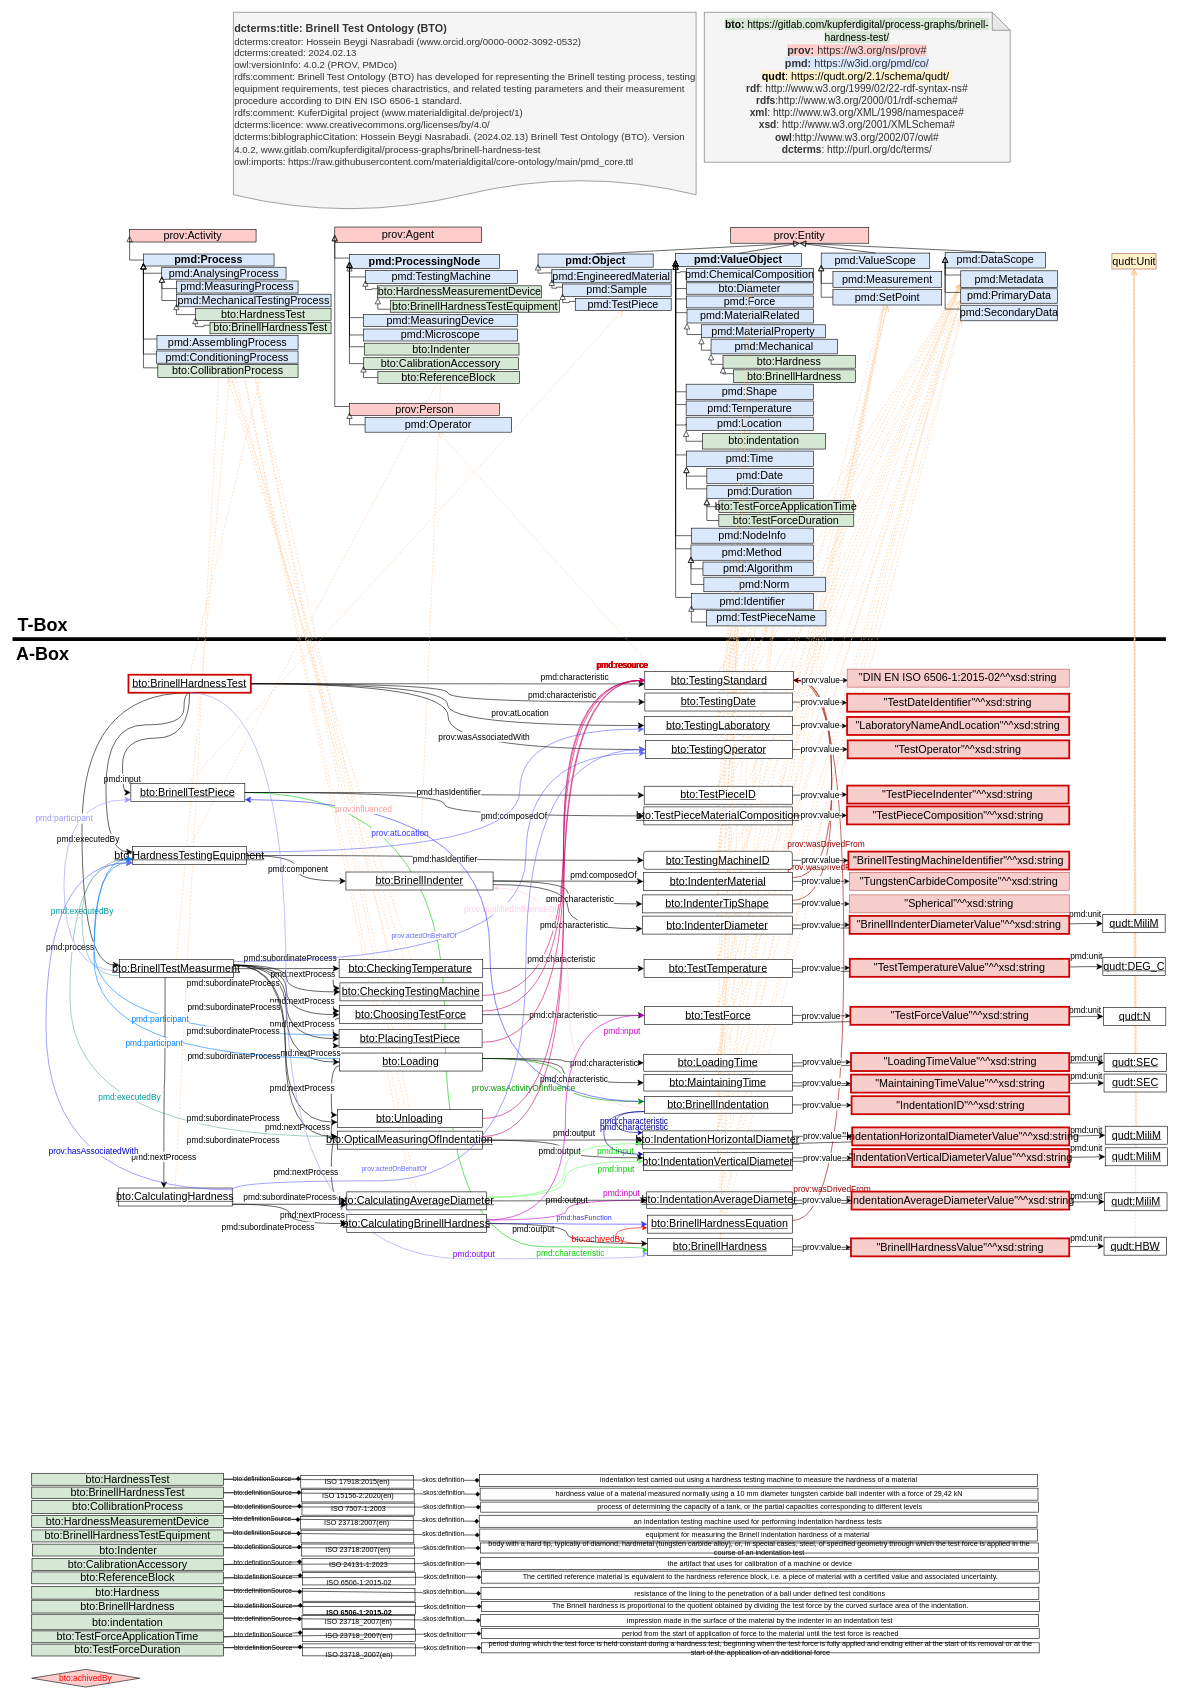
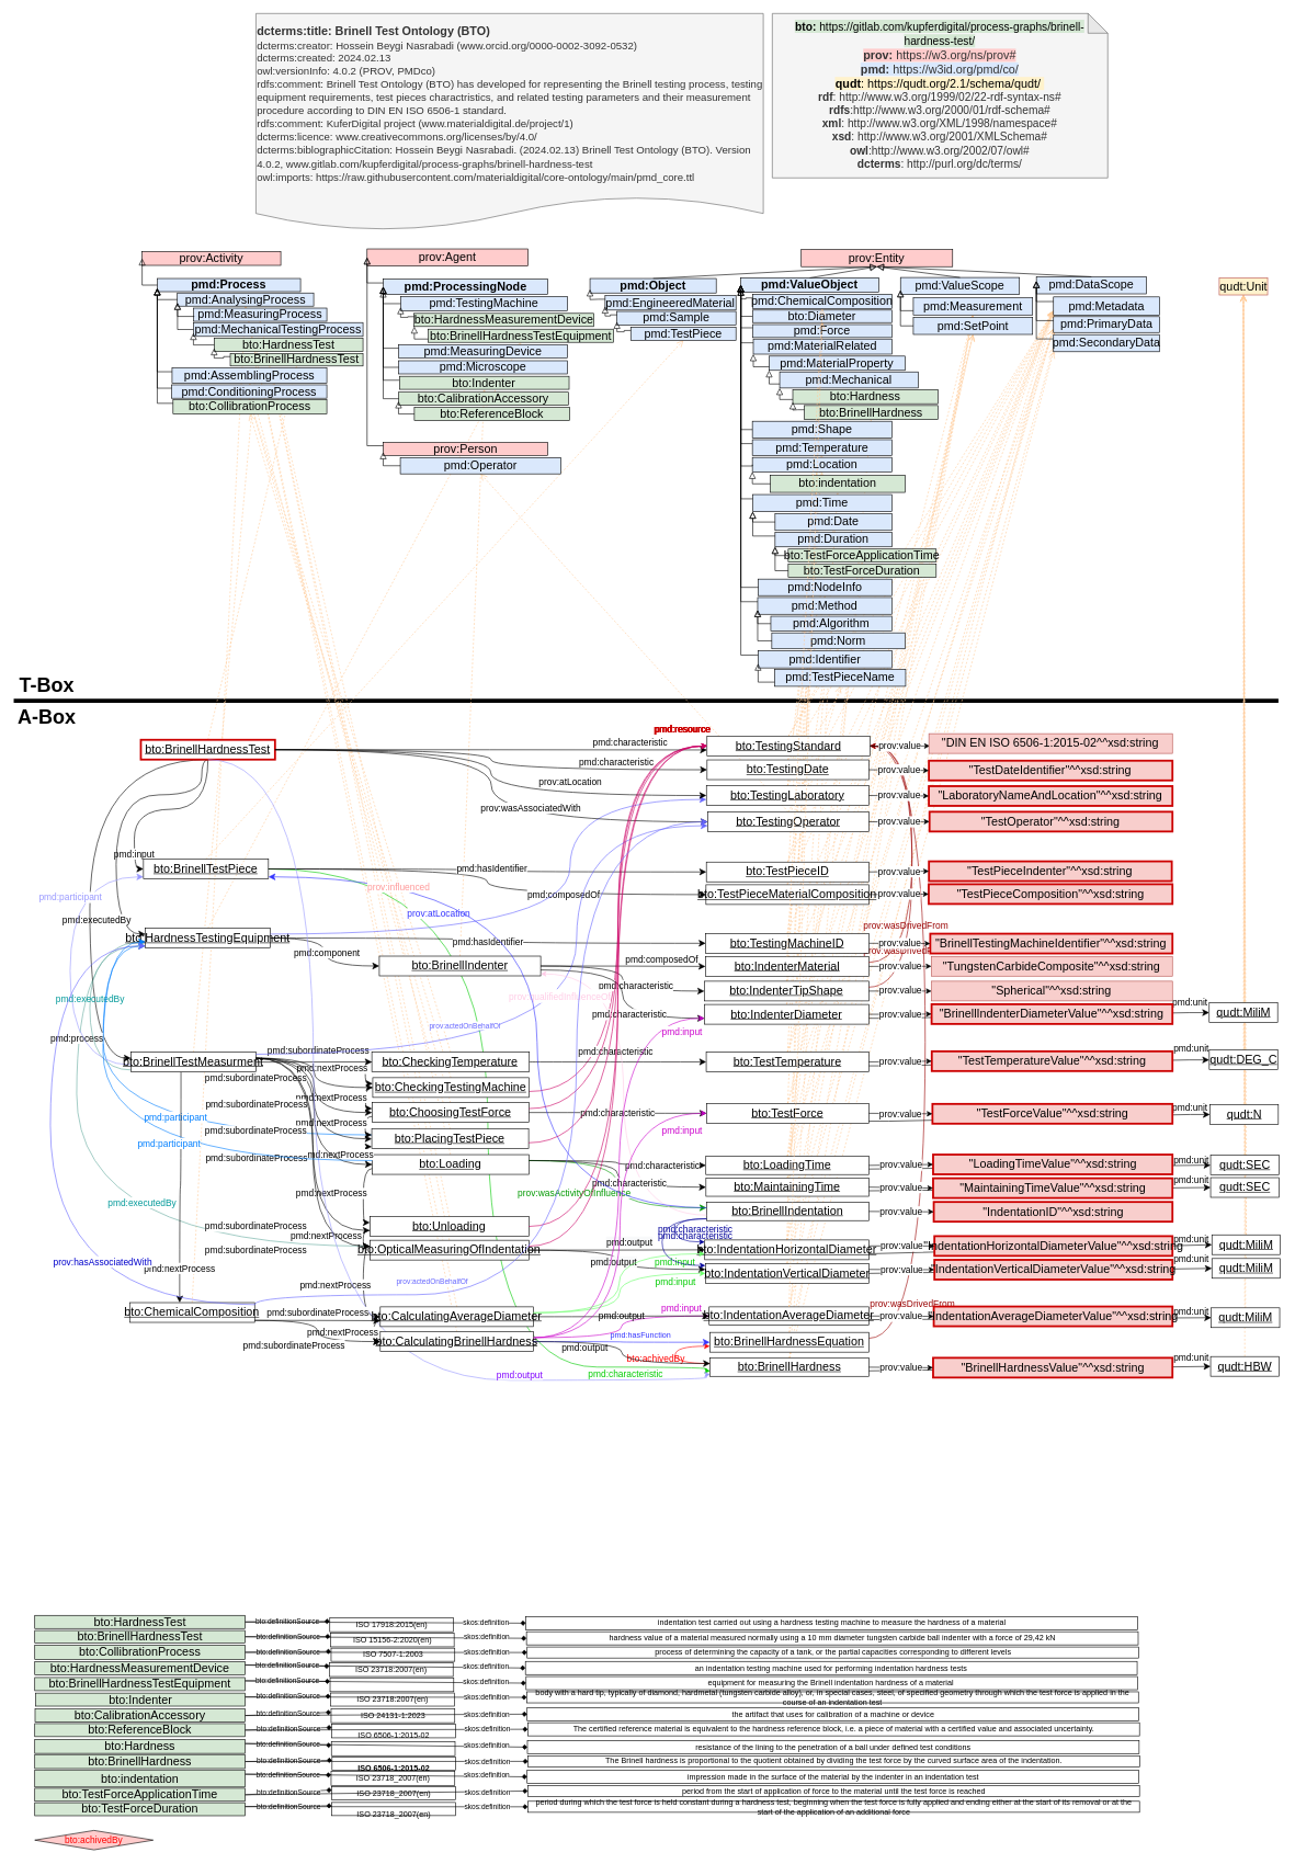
- <mxCell id="234" value="&lt;span style=&quot;font-size: 18px&quot;&gt;bto:TestingMachineID&lt;/span&gt;" style="whiteSpace=wrap;html=1;snapToPoint=1;points=[[0.1,0],[0.2,0],[0.3,0],[0.4,0],[0.5,0],[0.6,0],[0.7,0],[0.8,0],[0.9,0],[0,0.1],[0,0.3],[0,0.5],[0,0.7],[0,0.9],[0.1,1],[0.2,1],[0.3,1],[0.4,1],[0.5,1],[0.6,1],[0.7,1],[0.8,1],[0.9,1],[1,0.1],[1,0.3],[1,0.5],[1,0.7],[1,0.9]];fontFamily=Helvetica;fontStyle=4;fontSize=18;rounded=1;" parent="1" vertex="1"><mxGeometry x="1072" y="1418.68" width="248" height="30" as="geometry" /></mxCell>
+ <mxCell id="234" value="&lt;span style=&quot;font-size: 18px&quot;&gt;bto:TestingMachineID&lt;/span&gt;" style="rounded=0;whiteSpace=wrap;html=1;snapToPoint=1;points=[[0.1,0],[0.2,0],[0.3,0],[0.4,0],[0.5,0],[0.6,0],[0.7,0],[0.8,0],[0.9,0],[0,0.1],[0,0.3],[0,0.5],[0,0.7],[0,0.9],[0.1,1],[0.2,1],[0.3,1],[0.4,1],[0.5,1],[0.6,1],[0.7,1],[0.8,1],[0.9,1],[1,0.1],[1,0.3],[1,0.5],[1,0.7],[1,0.9]];fontFamily=Helvetica;fontStyle=4;fontSize=18;" parent="1" vertex="1"><mxGeometry x="1072" y="1418.68" width="248" height="30" as="geometry" /></mxCell>
+ <mxCell id="164" value="&lt;span style=&quot;color: rgb(204 , 0 , 204) ; font-family: &amp;#34;helvetica&amp;#34;&quot;&gt;pmd:input&lt;/span&gt;" style="endArrow=none;html=1;endSize=8;fontFamily=Helvetica;endFill=0;startArrow=classic;startFill=1;strokeColor=#CC00CC;fontSize=14;exitX=0;exitY=0.7;exitDx=0;exitDy=0;entryX=1;entryY=0.3;entryDx=0;entryDy=0;edgeStyle=orthogonalEdgeStyle;curved=1;" parent="1" source="104" target="146" edge="1"><mxGeometry x="-0.908" y="20" width="50" height="50" relative="1" as="geometry"><mxPoint x="1083.25" y="1702.15" as="sourcePoint" /><mxPoint x="815.72" y="2028" as="targetPoint" /><mxPoint as="offset" /></mxGeometry></mxCell>
- <mxCell id="142" value="&lt;font face=&quot;helvetica&quot; style=&quot;font-size: 18px&quot;&gt;&lt;u style=&quot;font-size: 18px&quot;&gt;bto:CalculatingHardness&lt;/u&gt;&lt;/font&gt;" style="rounded=0;whiteSpace=wrap;html=1;snapToPoint=1;points=[[0.1,0],[0.2,0],[0.3,0],[0.4,0],[0.5,0],[0.6,0],[0.7,0],[0.8,0],[0.9,0],[0,0.1],[0,0.3],[0,0.5],[0,0.7],[0,0.9],[0.1,1],[0.2,1],[0.3,1],[0.4,1],[0.5,1],[0.6,1],[0.7,1],[0.8,1],[0.9,1],[1,0.1],[1,0.3],[1,0.5],[1,0.7],[1,0.9]];strokeWidth=1;strokeColor=default;fillColor=#FFFFFF;fontSize=18;" parent="1" vertex="1"><mxGeometry x="196.25" y="1980" width="190" height="30" as="geometry" /></mxCell>
+ <mxCell id="142" value="&lt;font face=&quot;helvetica&quot; style=&quot;font-size: 18px&quot;&gt;&lt;u style=&quot;font-size: 18px&quot;&gt;bto:ChemicalComposition&lt;/u&gt;&lt;/font&gt;" style="rounded=0;whiteSpace=wrap;html=1;snapToPoint=1;points=[[0.1,0],[0.2,0],[0.3,0],[0.4,0],[0.5,0],[0.6,0],[0.7,0],[0.8,0],[0.9,0],[0,0.1],[0,0.3],[0,0.5],[0,0.7],[0,0.9],[0.1,1],[0.2,1],[0.3,1],[0.4,1],[0.5,1],[0.6,1],[0.7,1],[0.8,1],[0.9,1],[1,0.1],[1,0.3],[1,0.5],[1,0.7],[1,0.9]];strokeWidth=1;strokeColor=default;fillColor=#FFFFFF;fontSize=18;" parent="1" vertex="1"><mxGeometry x="196.25" y="1980" width="190" height="30" as="geometry" /></mxCell>
